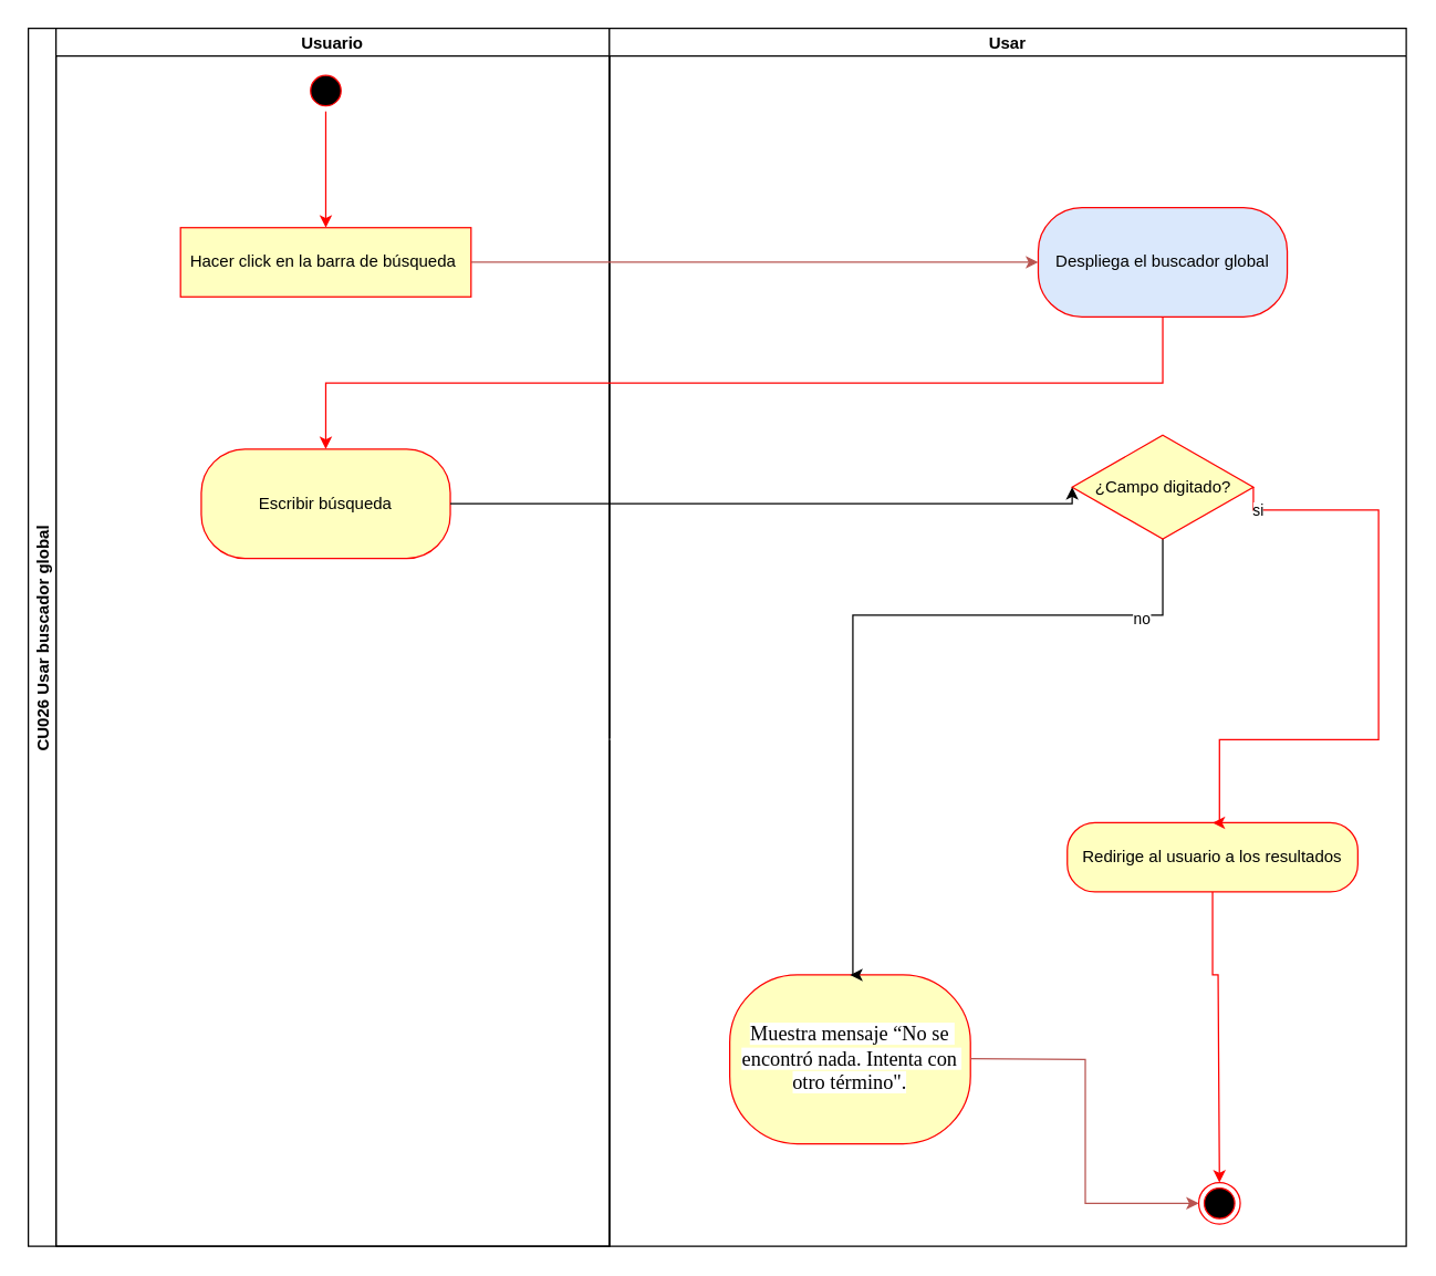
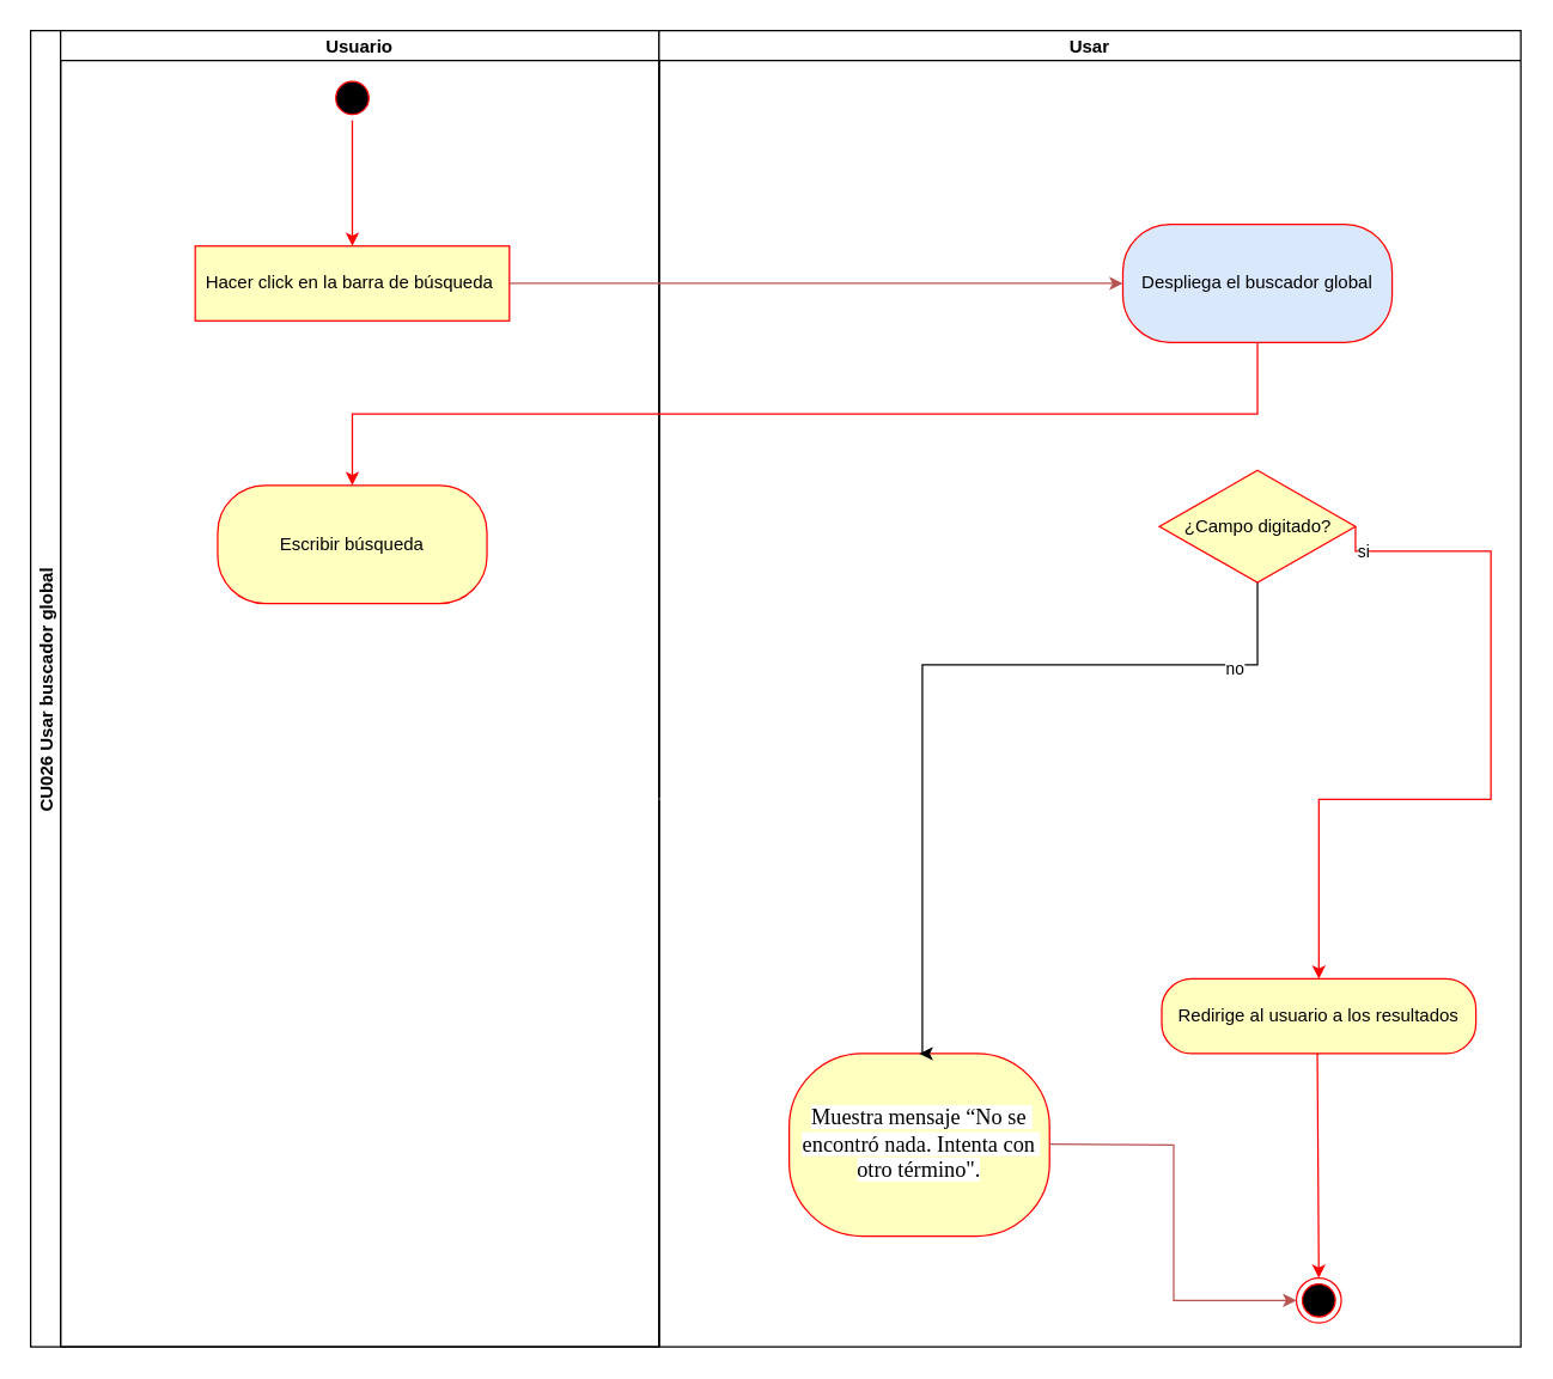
- <mxCell id="23" style="edgeStyle=orthogonalEdgeStyle;rounded=0;orthogonalLoop=1;jettySize=auto;html=1;entryX=0;entryY=0.5;entryDx=0;entryDy=0;" edge="1" parent="1" source="8" target="18"><mxGeometry relative="1" as="geometry"><Array as="points"><mxPoint x="775" y="364" /></Array></mxGeometry></mxCell>
- <mxCell id="15" value="Redirige al usuario a los resultados" style="rounded=1;whiteSpace=wrap;html=1;arcSize=40;fontColor=#000000;fillColor=#ffffc0;strokeColor=#ff0000;" vertex="1" parent="10"><mxGeometry x="331" y="574" width="210" height="50" as="geometry" /></mxCell>
+ <mxCell id="15" value="Redirige al usuario a los resultados" style="rounded=1;whiteSpace=wrap;html=1;arcSize=40;fontColor=#000000;fillColor=#ffffc0;strokeColor=#ff0000;" vertex="1" parent="10"><mxGeometry x="336" y="634" width="210" height="50" as="geometry" /></mxCell>
